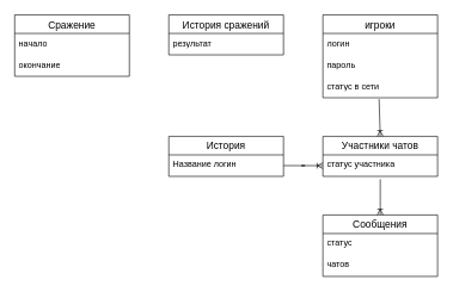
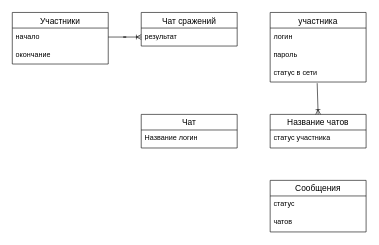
- <mxCell id="6" value="Сражение" style="swimlane;fontStyle=0;childLayout=stackLayout;horizontal=1;startSize=26;horizontalStack=0;resizeParent=1;resizeParentMax=0;resizeLast=0;collapsible=1;marginBottom=0;align=center;fontSize=14;" parent="1" vertex="1"><mxGeometry x="20" y="20" width="160" height="86" as="geometry" /></mxCell>
+ <mxCell id="6" value="Участники" style="swimlane;fontStyle=0;childLayout=stackLayout;horizontal=1;startSize=26;horizontalStack=0;resizeParent=1;resizeParentMax=0;resizeLast=0;collapsible=1;marginBottom=0;align=center;fontSize=14;" parent="1" vertex="1"><mxGeometry x="20" y="20" width="160" height="86" as="geometry" /></mxCell>
- <mxCell id="9" value="История сражений" style="swimlane;fontStyle=0;childLayout=stackLayout;horizontal=1;startSize=26;horizontalStack=0;resizeParent=1;resizeParentMax=0;resizeLast=0;collapsible=1;marginBottom=0;align=center;fontSize=14;" parent="1" vertex="1"><mxGeometry x="235" y="20" width="160" height="56" as="geometry" /></mxCell>
+ <mxCell id="9" value="Чат сражений" style="swimlane;fontStyle=0;childLayout=stackLayout;horizontal=1;startSize=26;horizontalStack=0;resizeParent=1;resizeParentMax=0;resizeLast=0;collapsible=1;marginBottom=0;align=center;fontSize=14;" parent="1" vertex="1"><mxGeometry x="235" y="20" width="160" height="56" as="geometry" /></mxCell>
- <mxCell id="2" value="игроки" style="swimlane;fontStyle=0;childLayout=stackLayout;horizontal=1;startSize=26;horizontalStack=0;resizeParent=1;resizeParentMax=0;resizeLast=0;collapsible=1;marginBottom=0;align=center;fontSize=14;" parent="1" vertex="1"><mxGeometry x="450" y="20" width="160" height="116" as="geometry" /></mxCell>
+ <mxCell id="2" value="участника" style="swimlane;fontStyle=0;childLayout=stackLayout;horizontal=1;startSize=26;horizontalStack=0;resizeParent=1;resizeParentMax=0;resizeLast=0;collapsible=1;marginBottom=0;align=center;fontSize=14;" parent="1" vertex="1"><mxGeometry x="450" y="20" width="160" height="116" as="geometry" /></mxCell>
+ <mxCell id="11" value="" style="edgeStyle=entityRelationEdgeStyle;fontSize=12;html=1;endArrow=ERoneToMany;rounded=0;exitX=1;exitY=0.5;exitDx=0;exitDy=0;entryX=0;entryY=0.5;entryDx=0;entryDy=0;" parent="1" source="7" target="10" edge="1"><mxGeometry width="100" height="100" relative="1" as="geometry"><mxPoint x="280" y="130" as="sourcePoint" /><mxPoint x="380" y="30" as="targetPoint" /></mxGeometry></mxCell>
- <mxCell id="14" value="История" style="swimlane;fontStyle=0;childLayout=stackLayout;horizontal=1;startSize=26;horizontalStack=0;resizeParent=1;resizeParentMax=0;resizeLast=0;collapsible=1;marginBottom=0;align=center;fontSize=14;" parent="1" vertex="1"><mxGeometry x="235" y="190" width="160" height="56" as="geometry" /></mxCell>
+ <mxCell id="14" value="Чат" style="swimlane;fontStyle=0;childLayout=stackLayout;horizontal=1;startSize=26;horizontalStack=0;resizeParent=1;resizeParentMax=0;resizeLast=0;collapsible=1;marginBottom=0;align=center;fontSize=14;" parent="1" vertex="1"><mxGeometry x="235" y="190" width="160" height="56" as="geometry" /></mxCell>
- <mxCell id="12" value="Участники чатов" style="swimlane;fontStyle=0;childLayout=stackLayout;horizontal=1;startSize=26;horizontalStack=0;resizeParent=1;resizeParentMax=0;resizeLast=0;collapsible=1;marginBottom=0;align=center;fontSize=14;" parent="1" vertex="1"><mxGeometry x="450" y="190" width="160" height="56" as="geometry" /></mxCell>
+ <mxCell id="12" value="Название чатов" style="swimlane;fontStyle=0;childLayout=stackLayout;horizontal=1;startSize=26;horizontalStack=0;resizeParent=1;resizeParentMax=0;resizeLast=0;collapsible=1;marginBottom=0;align=center;fontSize=14;" parent="1" vertex="1"><mxGeometry x="450" y="190" width="160" height="56" as="geometry" /></mxCell>
- <mxCell id="19" value="" style="edgeStyle=entityRelationEdgeStyle;fontSize=12;html=1;endArrow=ERoneToMany;rounded=0;entryX=0;entryY=0.5;entryDx=0;entryDy=0;exitX=1;exitY=0.5;exitDx=0;exitDy=0;" parent="1" source="15" target="13" edge="1"><mxGeometry width="100" height="100" relative="1" as="geometry"><mxPoint x="320" y="140" as="sourcePoint" /><mxPoint x="420" y="40" as="targetPoint" /></mxGeometry></mxCell>
- <mxCell id="21" value="" style="fontSize=12;html=1;endArrow=ERoneToMany;rounded=0;entryX=0.5;entryY=0;entryDx=0;entryDy=0;exitX=0.5;exitY=1.133;exitDx=0;exitDy=0;exitPerimeter=0;" parent="1" source="13" target="16" edge="1"><mxGeometry width="100" height="100" relative="1" as="geometry"><mxPoint x="320" y="140" as="sourcePoint" /><mxPoint x="420" y="40" as="targetPoint" /></mxGeometry></mxCell>
